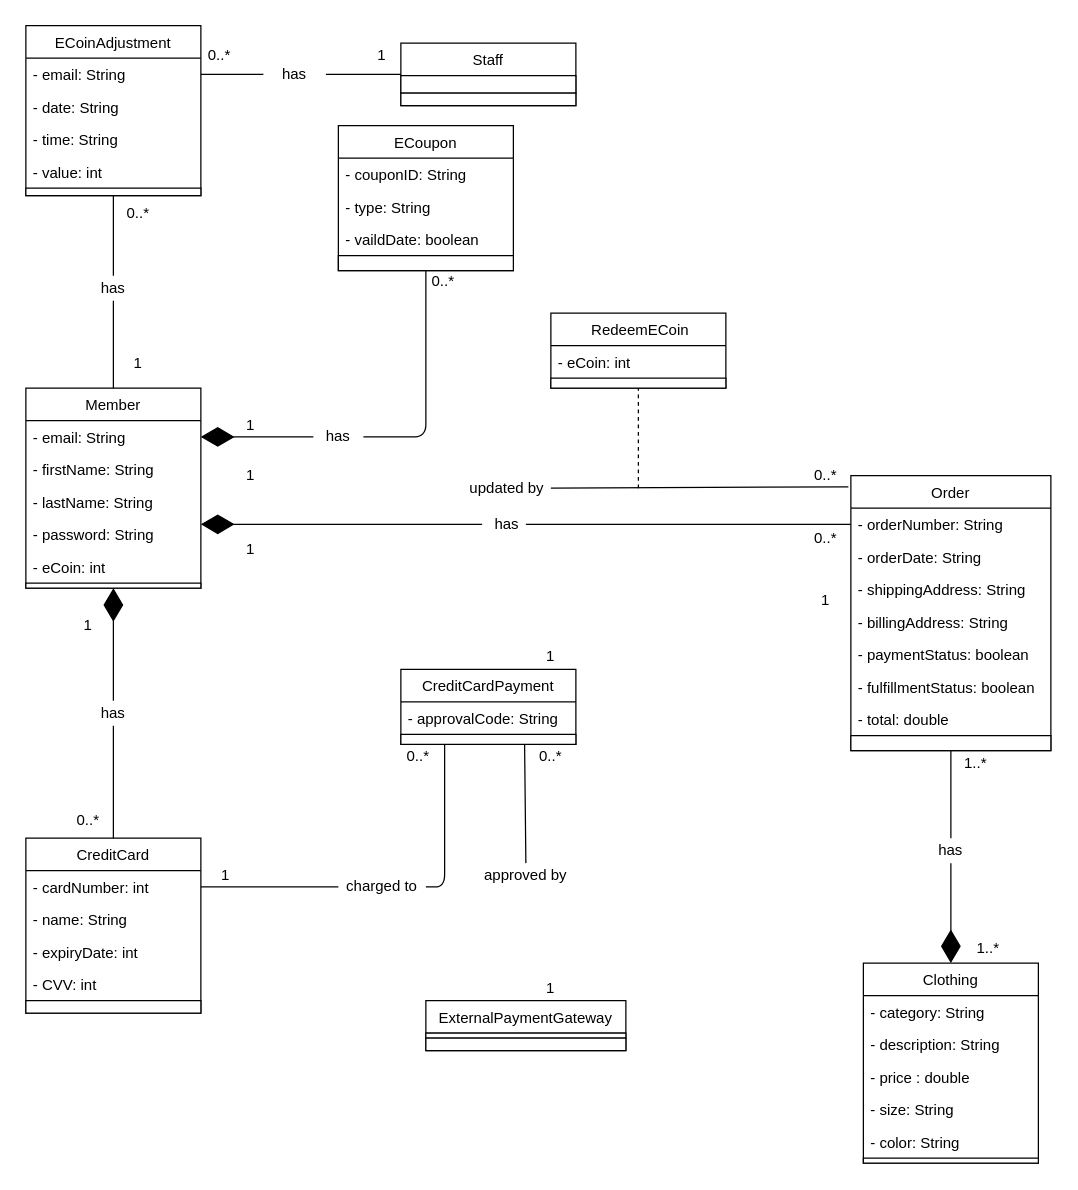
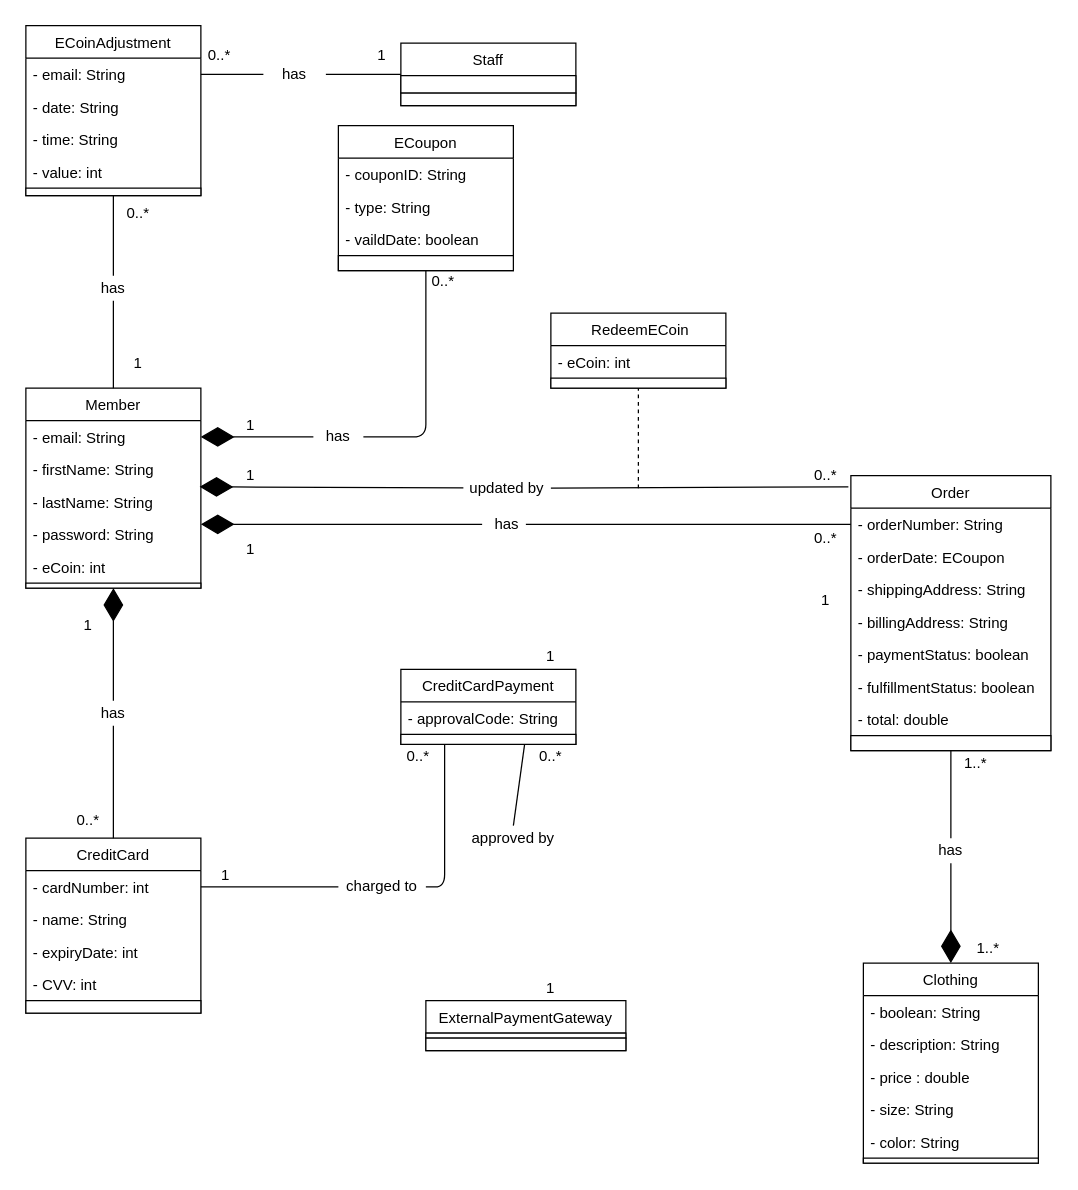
+ <mxCell id="93" value="" style="endArrow=diamondThin;endFill=1;endSize=24;html=1;targetPerimeterSpacing=0;strokeWidth=1;entryX=0.993;entryY=0.038;entryDx=0;entryDy=0;entryPerimeter=0;startArrow=none;" parent="1" source="94" target="19" edge="1"><mxGeometry width="160" relative="1" as="geometry"><mxPoint x="678" y="389" as="sourcePoint" /><mxPoint x="570" y="380" as="targetPoint" /><Array as="points" /></mxGeometry></mxCell>
- <mxCell id="28" value="- orderDate: String" style="text;strokeColor=none;fillColor=none;align=left;verticalAlign=top;spacingLeft=4;spacingRight=4;overflow=hidden;rotatable=0;points=[[0,0.5],[1,0.5]];portConstraint=eastwest;" parent="26" vertex="1"><mxGeometry y="52" width="160" height="26" as="geometry" /></mxCell>
+ <mxCell id="28" value="- orderDate: ECoupon" style="text;strokeColor=none;fillColor=none;align=left;verticalAlign=top;spacingLeft=4;spacingRight=4;overflow=hidden;rotatable=0;points=[[0,0.5],[1,0.5]];portConstraint=eastwest;" parent="26" vertex="1"><mxGeometry y="52" width="160" height="26" as="geometry" /></mxCell>
- <mxCell id="79" value="approved by" style="text;html=1;strokeColor=none;fillColor=none;align=center;verticalAlign=middle;whiteSpace=wrap;rounded=0;" parent="1" vertex="1"><mxGeometry x="385" y="690" width="70" height="20" as="geometry" /></mxCell>
+ <mxCell id="79" value="approved by" style="text;html=1;strokeColor=none;fillColor=none;align=center;verticalAlign=middle;whiteSpace=wrap;rounded=0;" parent="1" vertex="1"><mxGeometry x="375" y="660" width="70" height="20" as="geometry" /></mxCell>
- <mxCell id="45" value="- category: String" style="text;strokeColor=none;fillColor=none;align=left;verticalAlign=top;spacingLeft=4;spacingRight=4;overflow=hidden;rotatable=0;points=[[0,0.5],[1,0.5]];portConstraint=eastwest;" parent="44" vertex="1"><mxGeometry y="26" width="140" height="26" as="geometry" /></mxCell>
+ <mxCell id="45" value="- boolean: String" style="text;strokeColor=none;fillColor=none;align=left;verticalAlign=top;spacingLeft=4;spacingRight=4;overflow=hidden;rotatable=0;points=[[0,0.5],[1,0.5]];portConstraint=eastwest;" parent="44" vertex="1"><mxGeometry y="26" width="140" height="26" as="geometry" /></mxCell>
